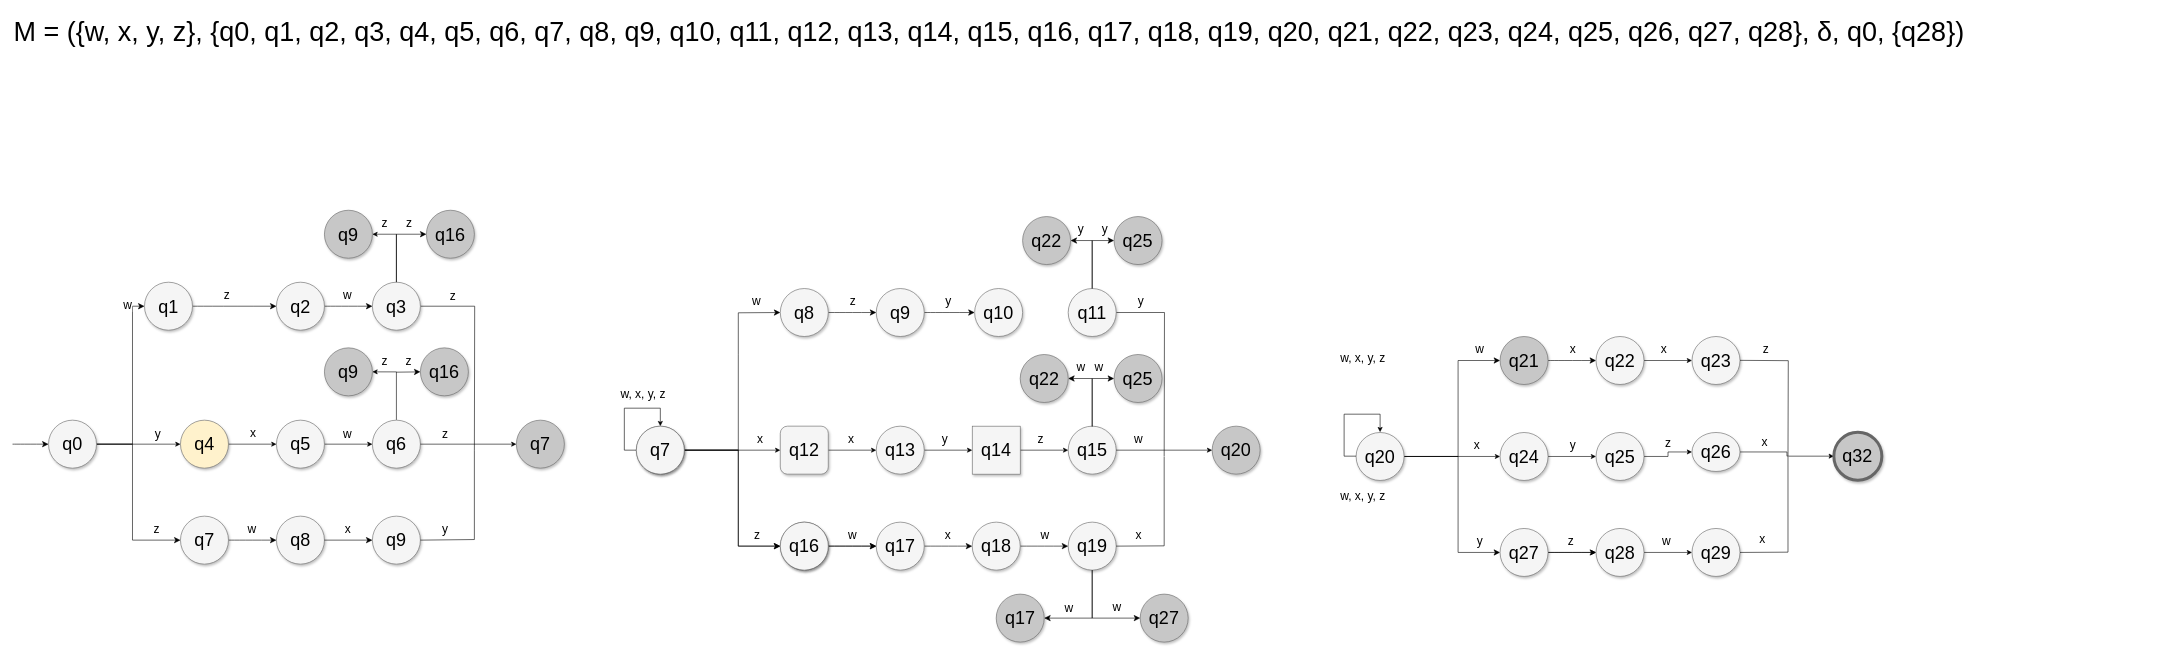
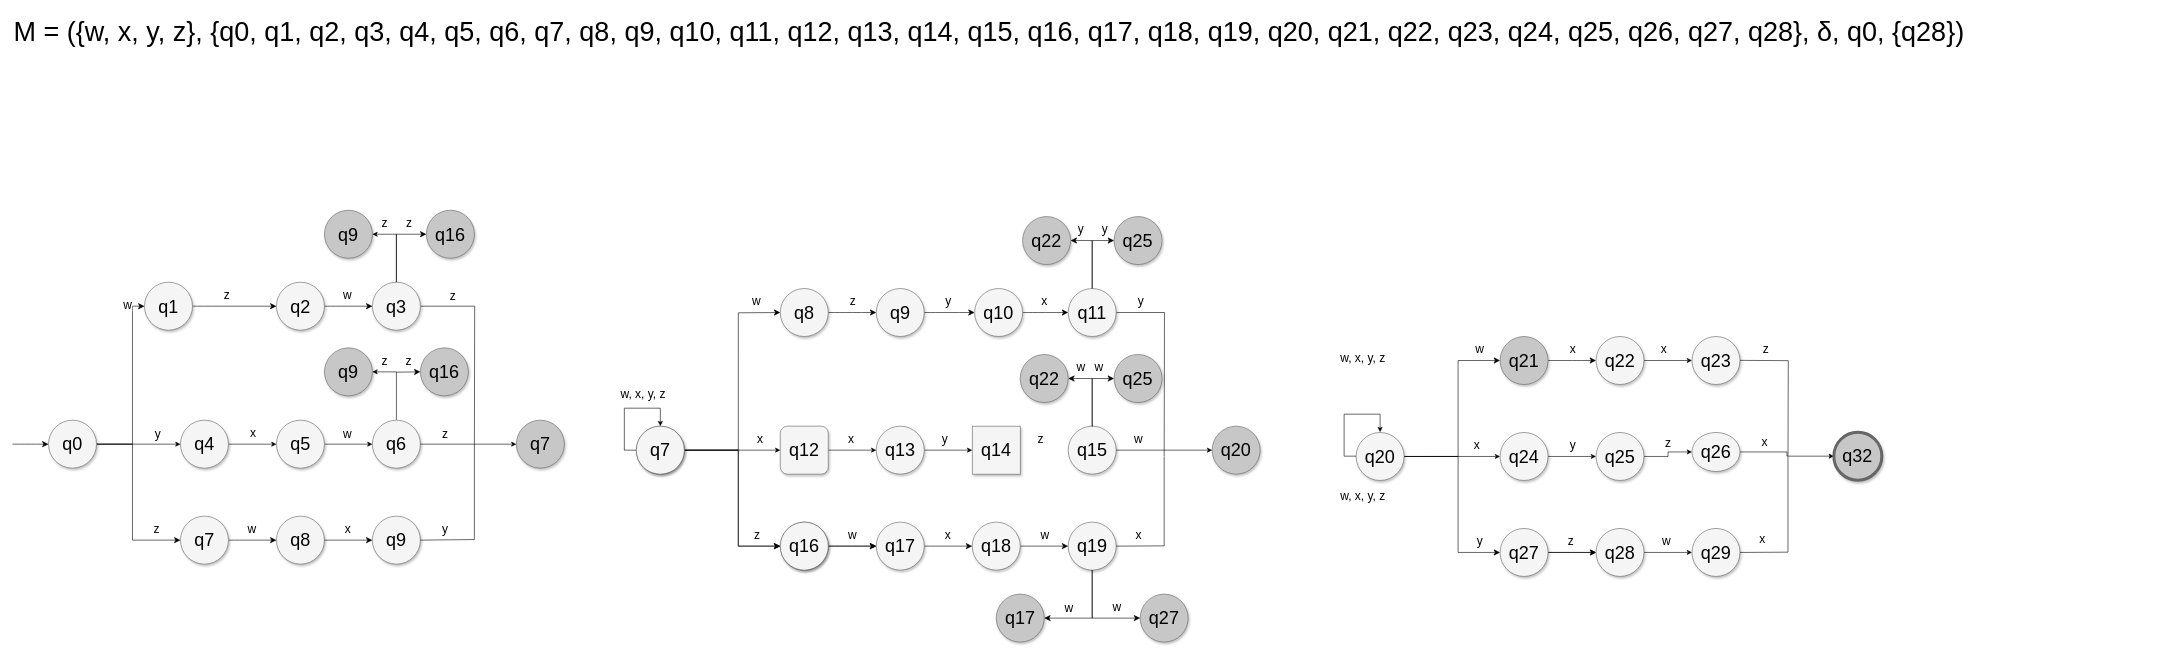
+ <mxCell id="43" style="edgeStyle=none;curved=1;rounded=0;orthogonalLoop=1;jettySize=auto;html=1;entryX=0;entryY=0.5;entryDx=0;entryDy=0;fontSize=12;startSize=8;endSize=8;" parent="1" source="45" edge="1" target="50"><mxGeometry relative="1" as="geometry"><mxPoint x="1744" y="520.53" as="targetPoint" /></mxGeometry></mxCell>
+ <mxCell id="44" value="&lt;span style=&quot;font-size: 20px;&quot;&gt;x&lt;/span&gt;" style="edgeLabel;html=1;align=center;verticalAlign=middle;resizable=0;points=[];fontSize=12;" parent="43" vertex="1" connectable="0"><mxGeometry x="-0.083" y="3" relative="1" as="geometry"><mxPoint y="-17" as="offset" /></mxGeometry></mxCell>
- <mxCell id="126" value="q4" style="ellipse;whiteSpace=wrap;html=1;fontSize=30;fillColor=#fff2cc;strokeColor=#666666;rounded=0;shadow=1;strokeWidth=1;" vertex="1" parent="1"><mxGeometry x="300" y="700" width="80" height="80" as="geometry" /></mxCell>
+ <mxCell id="126" value="q4" style="ellipse;whiteSpace=wrap;html=1;fontSize=30;fillColor=#f5f5f5;strokeColor=#666666;rounded=0;shadow=1;strokeWidth=1;" vertex="1" parent="1"><mxGeometry x="300" y="700" width="80" height="80" as="geometry" /></mxCell>
- <mxCell id="136" value="" style="edgeStyle=orthogonalEdgeStyle;rounded=0;orthogonalLoop=1;jettySize=auto;html=1;" edge="1" parent="1" source="137" target="138"><mxGeometry relative="1" as="geometry" /></mxCell>
